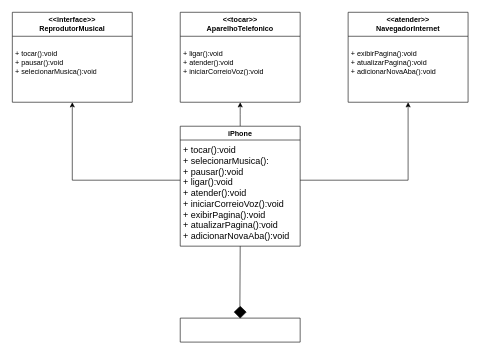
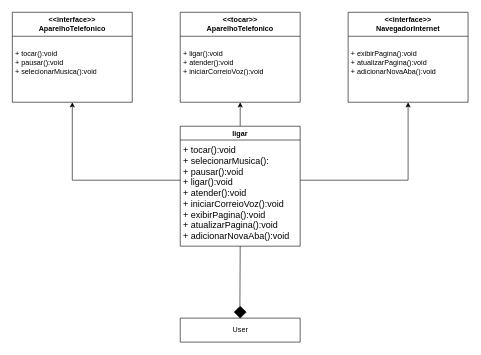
- <mxCell id="11" value="&amp;lt;&amp;lt;interface&amp;gt;&amp;gt;&lt;br&gt;ReprodutorMusical" style="swimlane;whiteSpace=wrap;html=1;startSize=40;" vertex="1" parent="1"><mxGeometry x="20" y="20" width="200" height="150" as="geometry" /></mxCell>
+ <mxCell id="11" value="&amp;lt;&amp;lt;interface&amp;gt;&amp;gt;&lt;br&gt;AparelhoTelefonico" style="swimlane;whiteSpace=wrap;html=1;startSize=40;" vertex="1" parent="1"><mxGeometry x="20" y="20" width="200" height="150" as="geometry" /></mxCell>
- <mxCell id="13" value="&amp;lt;&amp;lt;atender&amp;gt;&amp;gt;&lt;br&gt;NavegadorInternet" style="swimlane;whiteSpace=wrap;html=1;startSize=40;" vertex="1" parent="1"><mxGeometry x="580" y="20" width="200" height="150" as="geometry" /></mxCell>
+ <mxCell id="13" value="&amp;lt;&amp;lt;interface&amp;gt;&amp;gt;&lt;br&gt;NavegadorInternet" style="swimlane;whiteSpace=wrap;html=1;startSize=40;" vertex="1" parent="1"><mxGeometry x="580" y="20" width="200" height="150" as="geometry" /></mxCell>
- <mxCell id="7" value="iPhone" style="swimlane;whiteSpace=wrap;html=1;" vertex="1" parent="1"><mxGeometry x="300" y="210" width="200" height="200" as="geometry" /></mxCell>
+ <mxCell id="7" value="ligar" style="swimlane;whiteSpace=wrap;html=1;" vertex="1" parent="1"><mxGeometry x="300" y="210" width="200" height="200" as="geometry" /></mxCell>
+ <mxCell id="3" value="User" style="text;html=1;align=center;verticalAlign=middle;resizable=0;points=[];autosize=1;strokeColor=none;fillColor=none;" vertex="1" parent="2"><mxGeometry x="75" y="5" width="50" height="30" as="geometry" /></mxCell>
